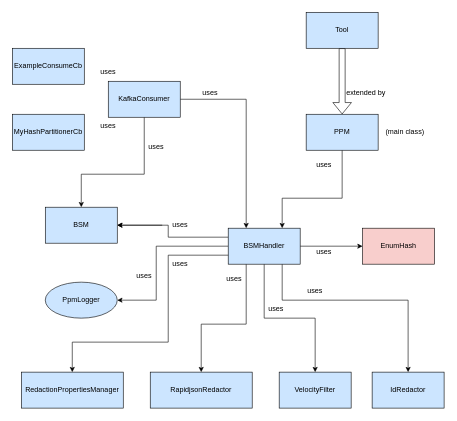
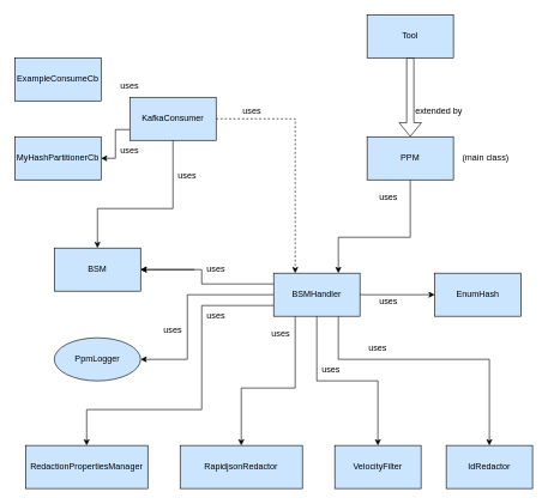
+ <mxCell id="37" style="edgeStyle=orthogonalEdgeStyle;rounded=0;orthogonalLoop=1;jettySize=auto;html=1;exitX=0;exitY=0.75;exitDx=0;exitDy=0;entryX=1;entryY=0.5;entryDx=0;entryDy=0;" parent="1" source="38" target="26" edge="1"><mxGeometry relative="1" as="geometry" /></mxCell>
- <mxCell id="15" style="edgeStyle=orthogonalEdgeStyle;rounded=0;orthogonalLoop=1;jettySize=auto;html=1;entryX=0.25;entryY=0;entryDx=0;entryDy=0;exitX=1;exitY=0.5;exitDx=0;exitDy=0;" parent="1" source="38" target="12" edge="1"><mxGeometry relative="1" as="geometry"><mxPoint x="345" y="170" as="sourcePoint" /></mxGeometry></mxCell>
+ <mxCell id="15" style="edgeStyle=orthogonalEdgeStyle;rounded=0;orthogonalLoop=1;jettySize=auto;html=1;entryX=0.25;entryY=0;entryDx=0;entryDy=0;exitX=1;exitY=0.5;exitDx=0;exitDy=0;dashed=1;" parent="1" source="38" target="12" edge="1"><mxGeometry relative="1" as="geometry"><mxPoint x="345" y="170" as="sourcePoint" /></mxGeometry></mxCell>
- <mxCell id="2" value="EnumHash" style="rounded=0;whiteSpace=wrap;html=1;fillColor=#f8cecc;" parent="1" vertex="1"><mxGeometry x="604" y="380" width="120" height="60" as="geometry" /></mxCell>
+ <mxCell id="2" value="EnumHash" style="rounded=0;whiteSpace=wrap;html=1;fillColor=#CCE5FF;" parent="1" vertex="1"><mxGeometry x="604" y="380" width="120" height="60" as="geometry" /></mxCell>
